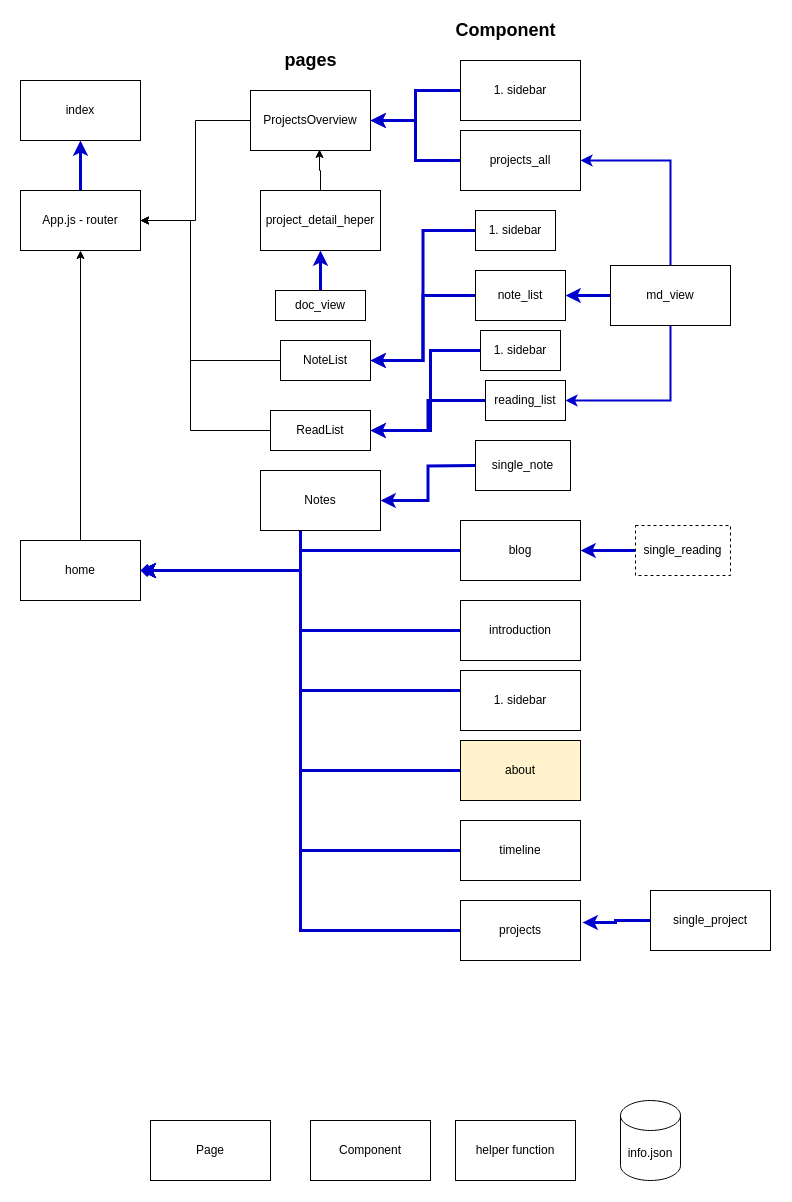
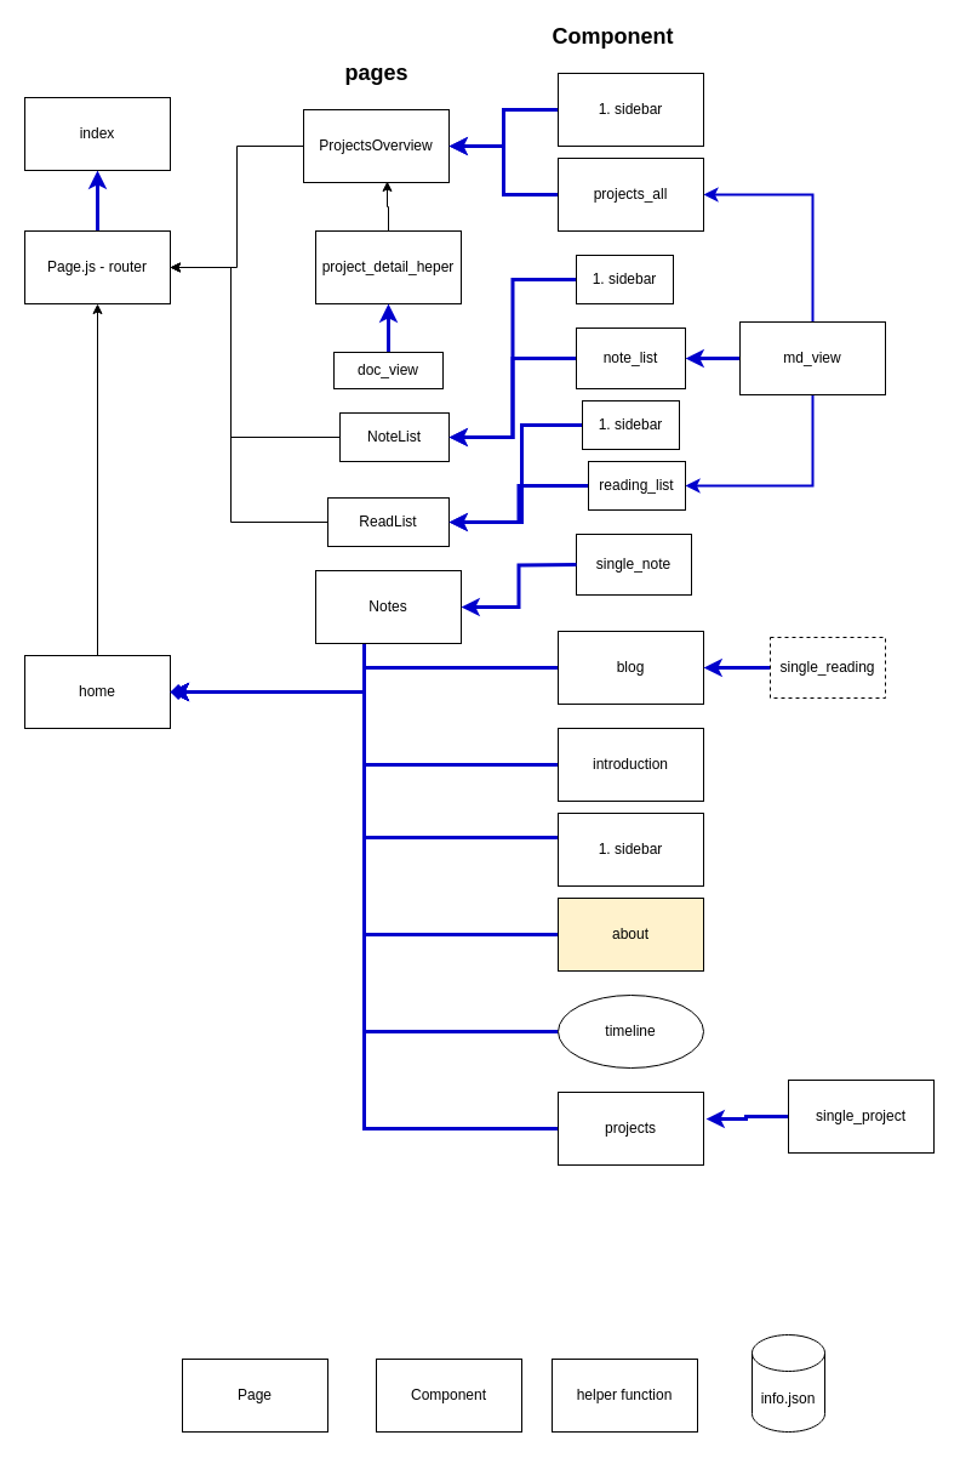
- <mxCell id="3" value="App.js - router" style="rounded=0;whiteSpace=wrap;html=1;" parent="1" vertex="1"><mxGeometry x="20" y="190" width="120" height="60" as="geometry" /></mxCell>
+ <mxCell id="3" value="Page.js - router" style="rounded=0;whiteSpace=wrap;html=1;" parent="1" vertex="1"><mxGeometry x="20" y="190" width="120" height="60" as="geometry" /></mxCell>
- <mxCell id="46" value="timeline" style="rounded=0;whiteSpace=wrap;html=1;" parent="1" vertex="1"><mxGeometry x="460" y="820" width="120" height="60" as="geometry" /></mxCell>
+ <mxCell id="46" value="timeline" style="ellipse;whiteSpace=wrap;html=1;" parent="1" vertex="1"><mxGeometry x="460" y="820" width="120" height="60" as="geometry" /></mxCell>
